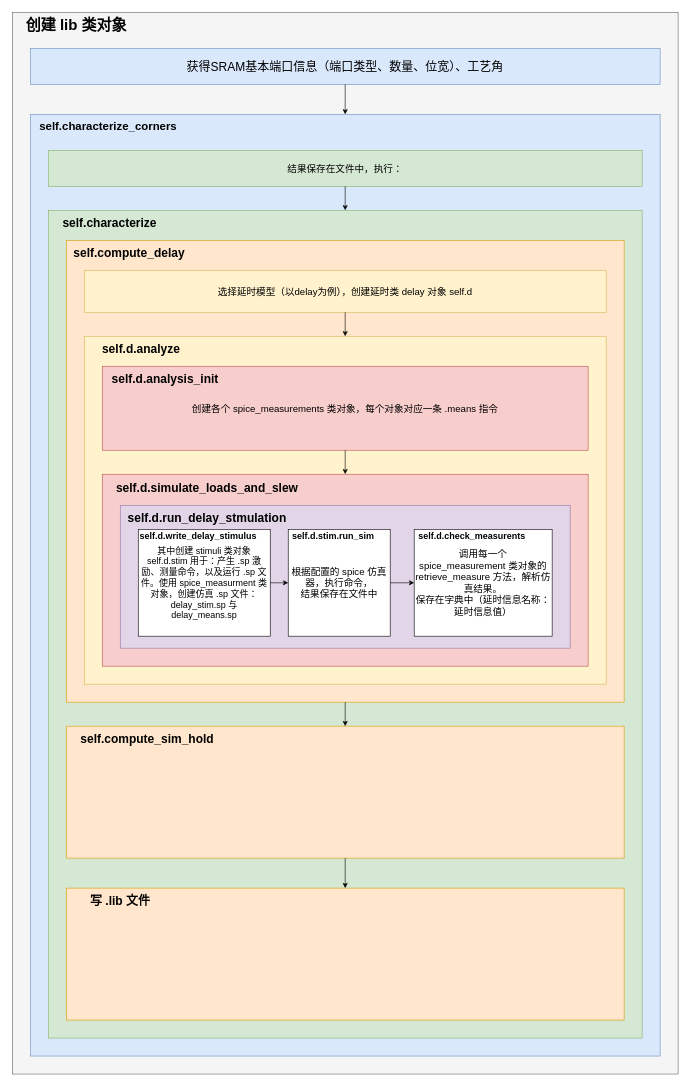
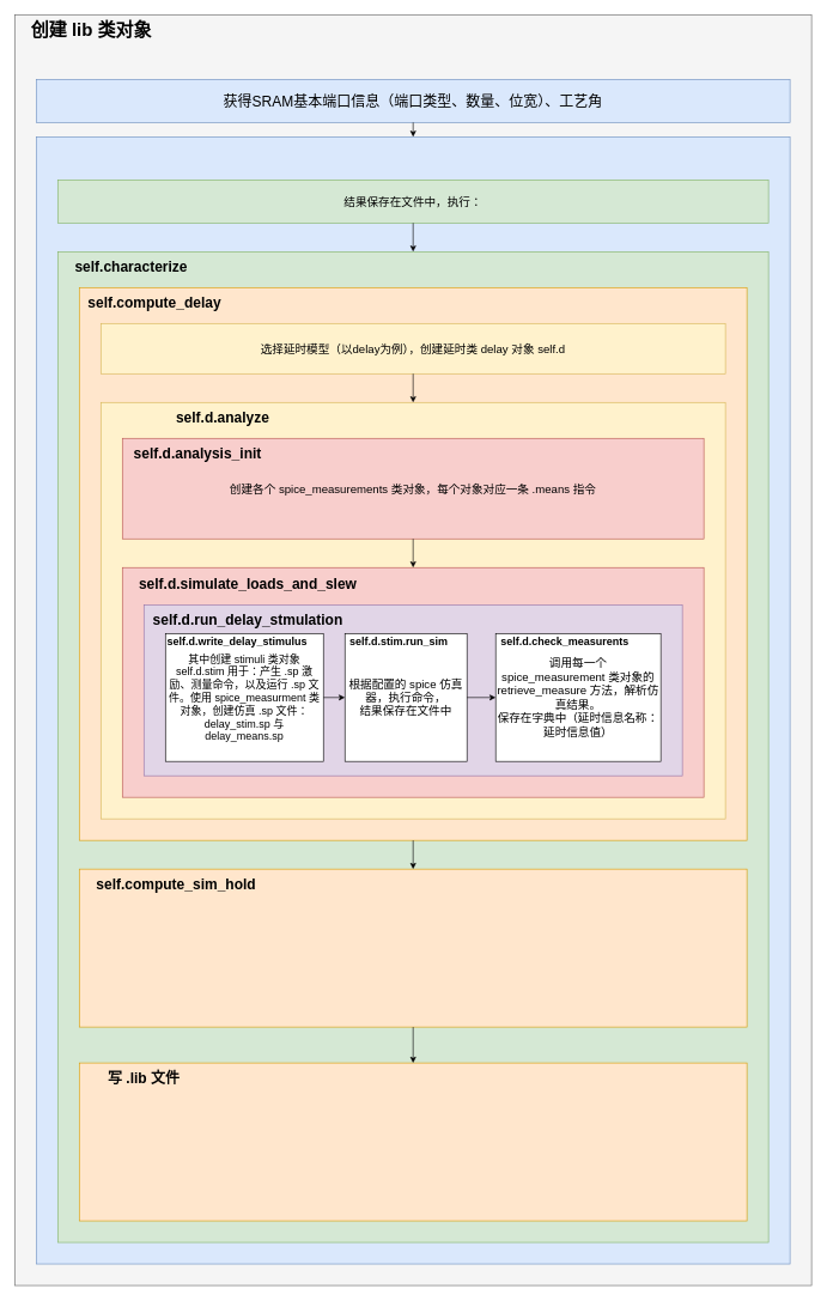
- <mxCell id="31" value="&lt;span style=&quot;font-size: 20px;&quot;&gt;&lt;font style=&quot;font-size: 20px;&quot;&gt;获得SRAM基本端口信息（端口类型、数量、位宽）、工艺角&lt;/font&gt;&lt;/span&gt;" style="rounded=0;whiteSpace=wrap;html=1;strokeWidth=1;fillColor=#dae8fc;strokeColor=#6c8ebf;fontSize=20;" parent="1" vertex="1"><mxGeometry x="50" y="80" width="1050" height="60" as="geometry" /></mxCell>
+ <mxCell id="31" value="&lt;span style=&quot;font-size: 20px;&quot;&gt;&lt;font style=&quot;font-size: 20px;&quot;&gt;获得SRAM基本端口信息（端口类型、数量、位宽）、工艺角&lt;/font&gt;&lt;/span&gt;" style="rounded=0;whiteSpace=wrap;html=1;strokeWidth=1;fillColor=#dae8fc;strokeColor=#6c8ebf;fontSize=20;" parent="1" vertex="1"><mxGeometry x="50" y="110" width="1050" height="60" as="geometry" /></mxCell>
- <mxCell id="27" value="self.characterize_corners" style="text;html=1;strokeColor=none;fillColor=none;align=center;verticalAlign=middle;whiteSpace=wrap;rounded=0;fontStyle=1;fontSize=19;" parent="1" vertex="1"><mxGeometry x="70" y="200" width="220" height="20" as="geometry" /></mxCell>
- <mxCell id="23" value="self.d.analyze" style="text;html=1;strokeColor=none;fillColor=none;align=center;verticalAlign=middle;whiteSpace=wrap;rounded=0;fontStyle=1;fontSize=20;" parent="1" vertex="1"><mxGeometry x="150" y="570" width="170" height="20" as="geometry" /></mxCell>
+ <mxCell id="23" value="self.d.analyze" style="text;html=1;strokeColor=none;fillColor=none;align=center;verticalAlign=middle;whiteSpace=wrap;rounded=0;fontStyle=1;fontSize=20;" parent="1" vertex="1"><mxGeometry x="225" y="570" width="170" height="20" as="geometry" /></mxCell>
